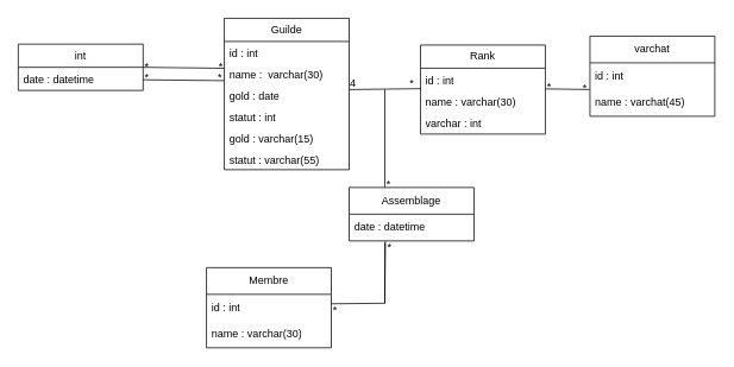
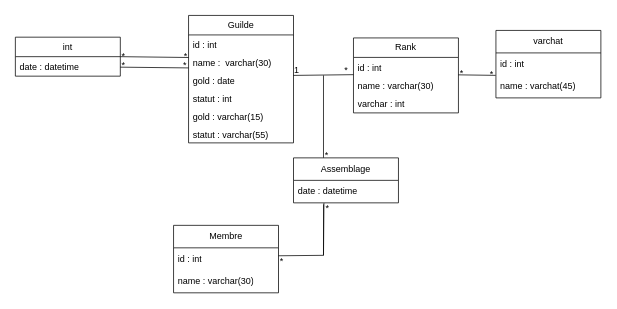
- <mxCell id="27" value="4" style="text;html=1;align=center;verticalAlign=middle;resizable=0;points=[];autosize=1;strokeColor=none;fillColor=none;" vertex="1" parent="1"><mxGeometry x="380" y="78" width="30" height="30" as="geometry" /></mxCell>
+ <mxCell id="27" value="1" style="text;html=1;align=center;verticalAlign=middle;resizable=0;points=[];autosize=1;strokeColor=none;fillColor=none;" vertex="1" parent="1"><mxGeometry x="380" y="78" width="30" height="30" as="geometry" /></mxCell>
